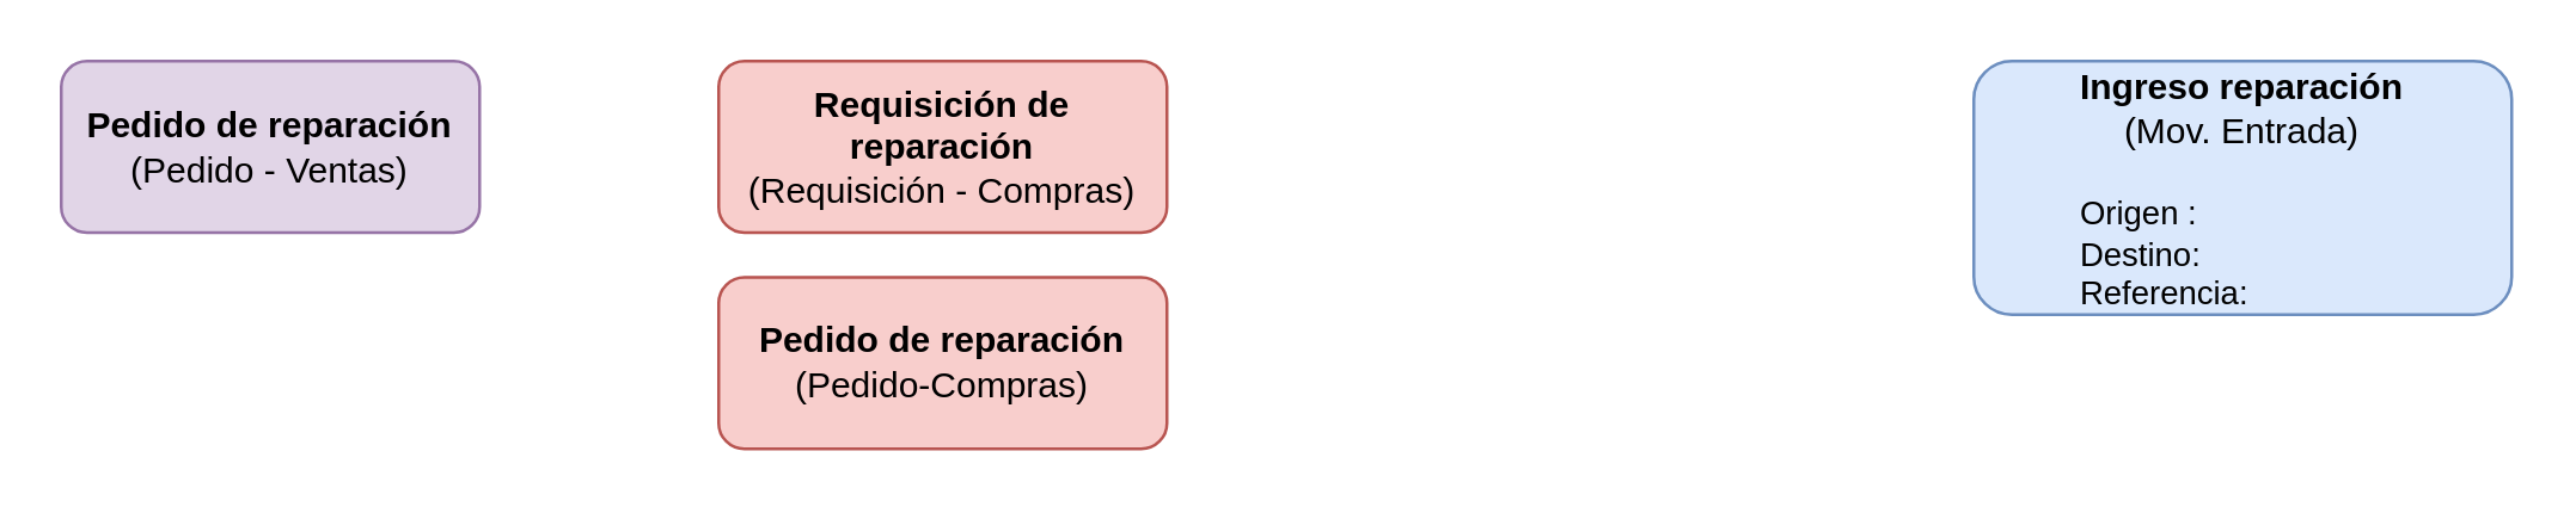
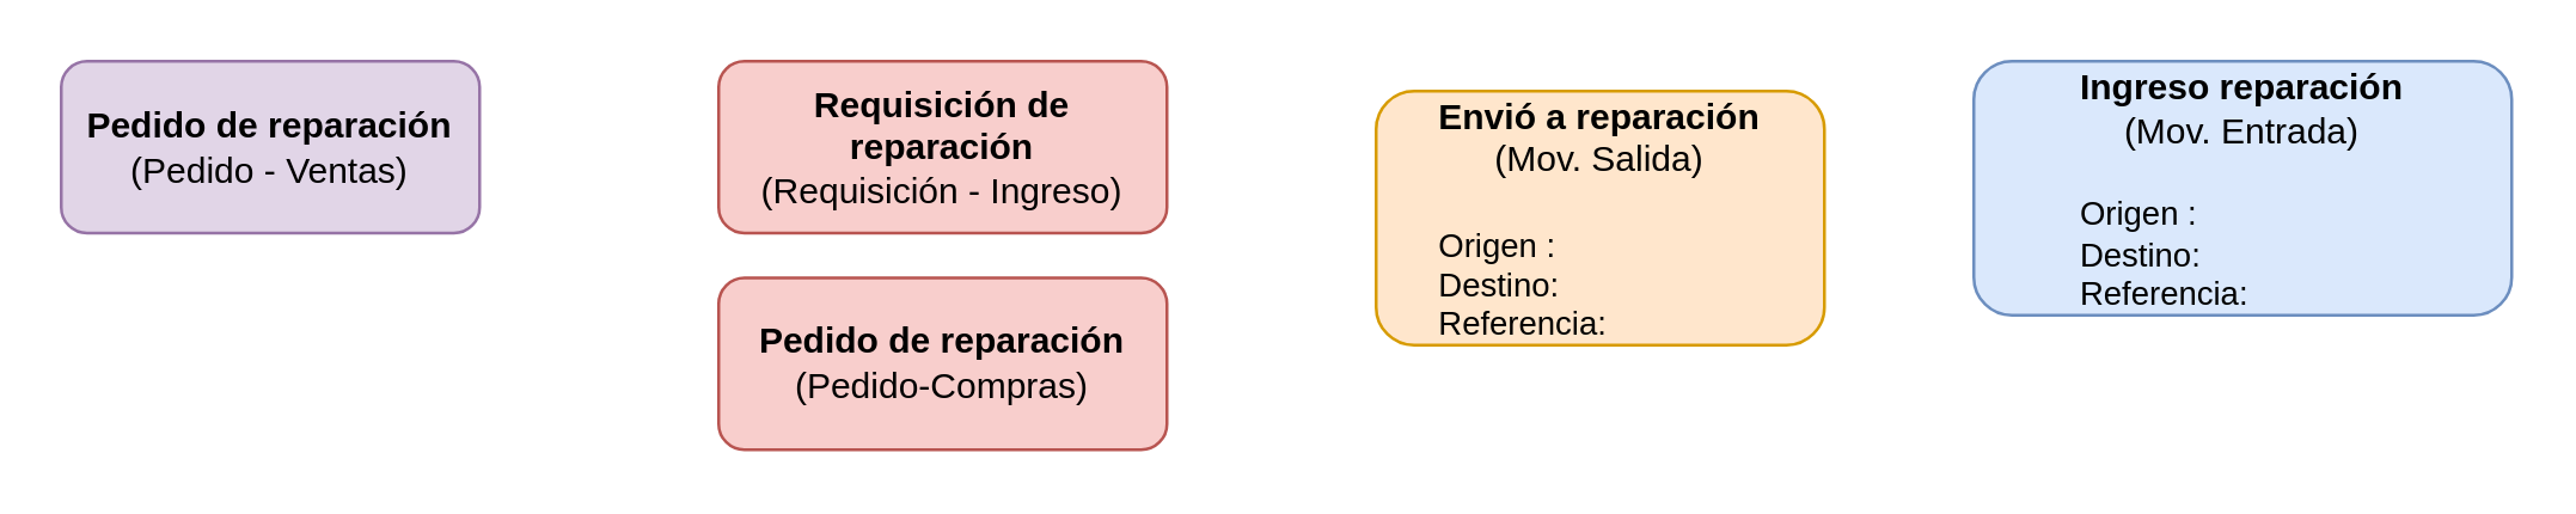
- <mxCell id="3" value="&lt;b&gt;Requisición de reparación&lt;/b&gt;&lt;br&gt;(Requisición -&amp;nbsp;Compras)" style="rounded=1;whiteSpace=wrap;html=1;fillColor=#f8cecc;strokeColor=#b85450;" parent="1" vertex="1"><mxGeometry x="240" y="20" width="150" height="57.5" as="geometry" /></mxCell>
+ <mxCell id="3" value="&lt;b&gt;Requisición de reparación&lt;/b&gt;&lt;br&gt;(Requisición -&amp;nbsp;Ingreso)" style="rounded=1;whiteSpace=wrap;html=1;fillColor=#f8cecc;strokeColor=#b85450;" parent="1" vertex="1"><mxGeometry x="240" y="20" width="150" height="57.5" as="geometry" /></mxCell>
+ <mxCell id="5" value="&lt;b&gt;Envió a reparación&lt;/b&gt;&lt;br&gt;(Mov. Salida)&lt;br&gt;&lt;br&gt;&lt;div style=&quot;text-align: left&quot;&gt;&lt;span style=&quot;font-size: 11px&quot;&gt;Origen&lt;/span&gt;&lt;span style=&quot;font-size: 11px&quot;&gt;&amp;nbsp;:&amp;nbsp;&lt;/span&gt;&lt;/div&gt;&lt;div style=&quot;text-align: left ; font-size: 11px&quot;&gt;&lt;span&gt;&lt;font style=&quot;font-size: 11px&quot;&gt;Destino:&amp;nbsp;&lt;/font&gt;&lt;/span&gt;&lt;/div&gt;&lt;div style=&quot;text-align: left ; font-size: 11px&quot;&gt;&lt;span&gt;&lt;font style=&quot;font-size: 11px&quot;&gt;Referencia:&amp;nbsp;&lt;/font&gt;&lt;/span&gt;&lt;/div&gt;" style="rounded=1;whiteSpace=wrap;html=1;fillColor=#ffe6cc;strokeColor=#d79b00;" parent="1" vertex="1"><mxGeometry x="460" y="30" width="150" height="85" as="geometry" /></mxCell>
